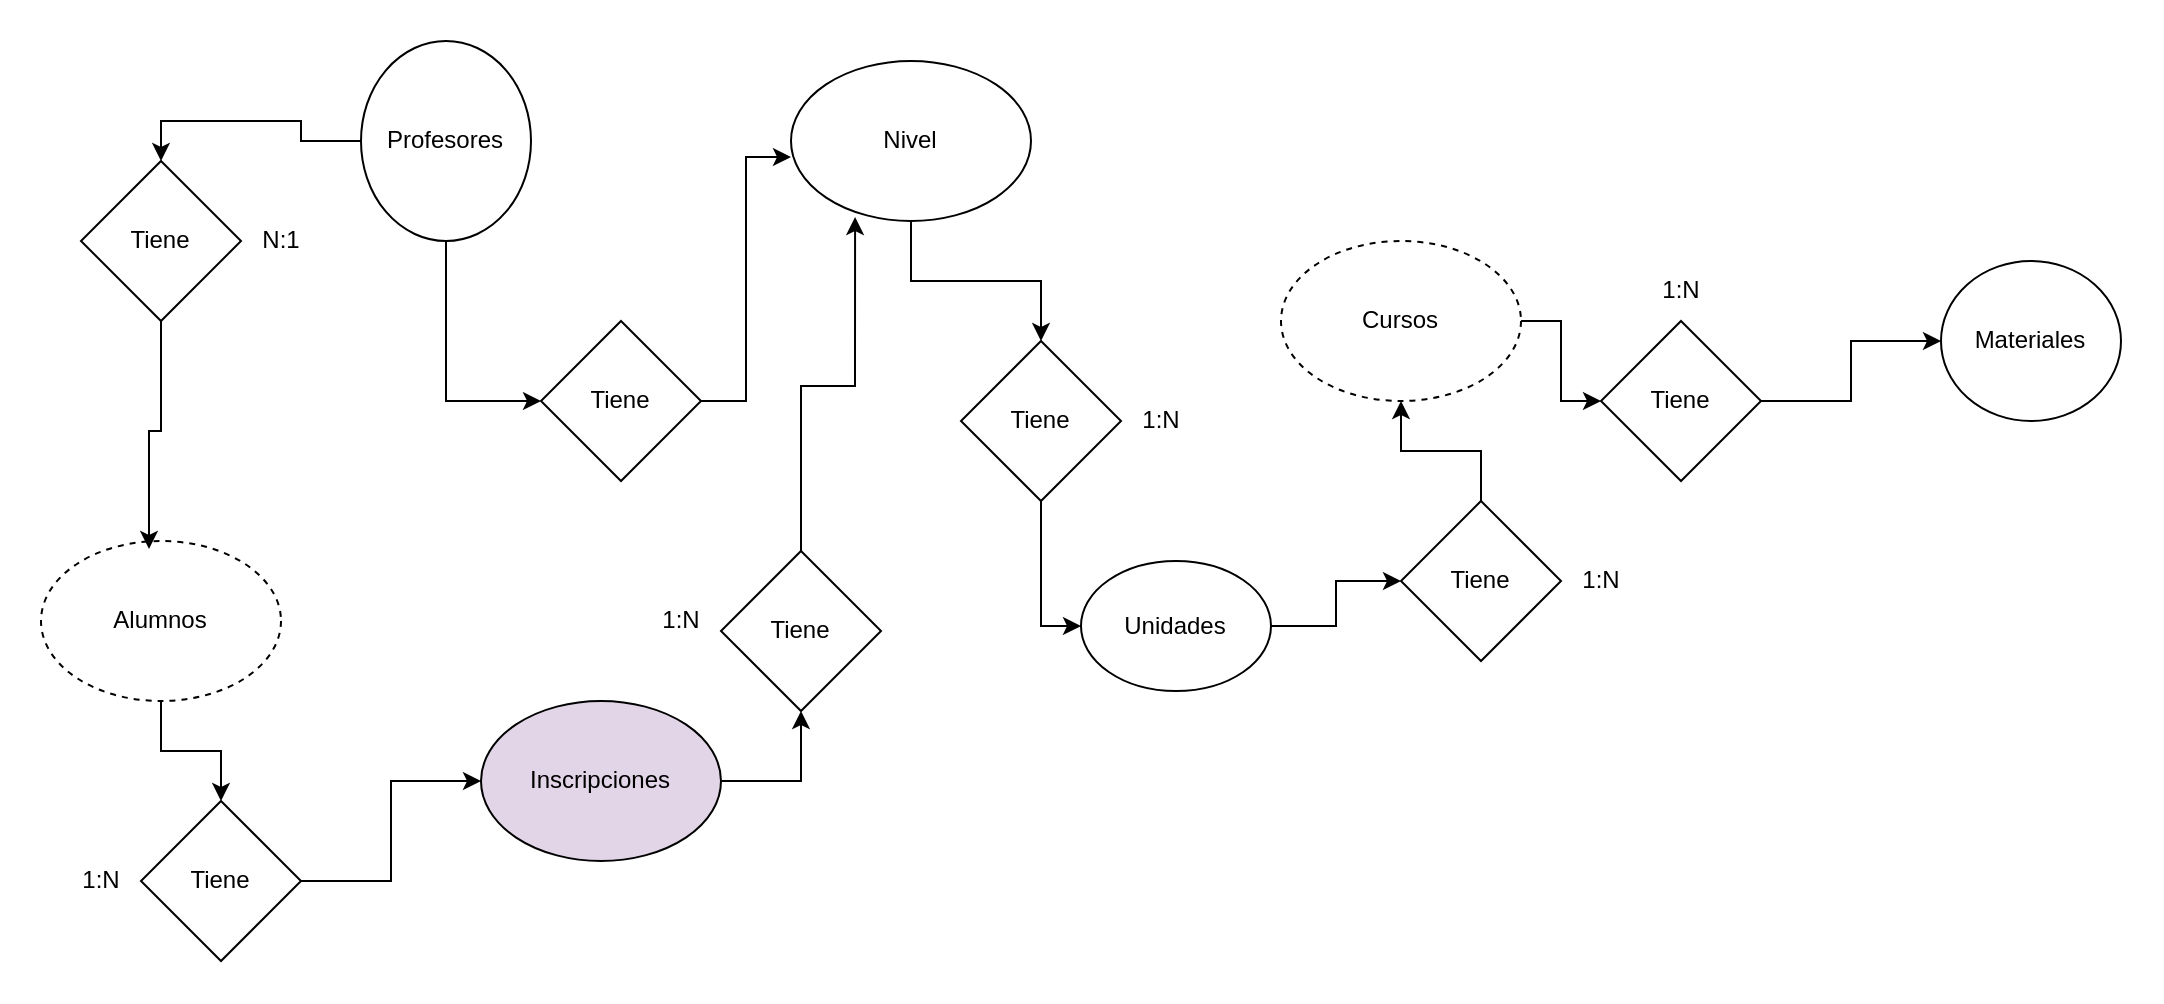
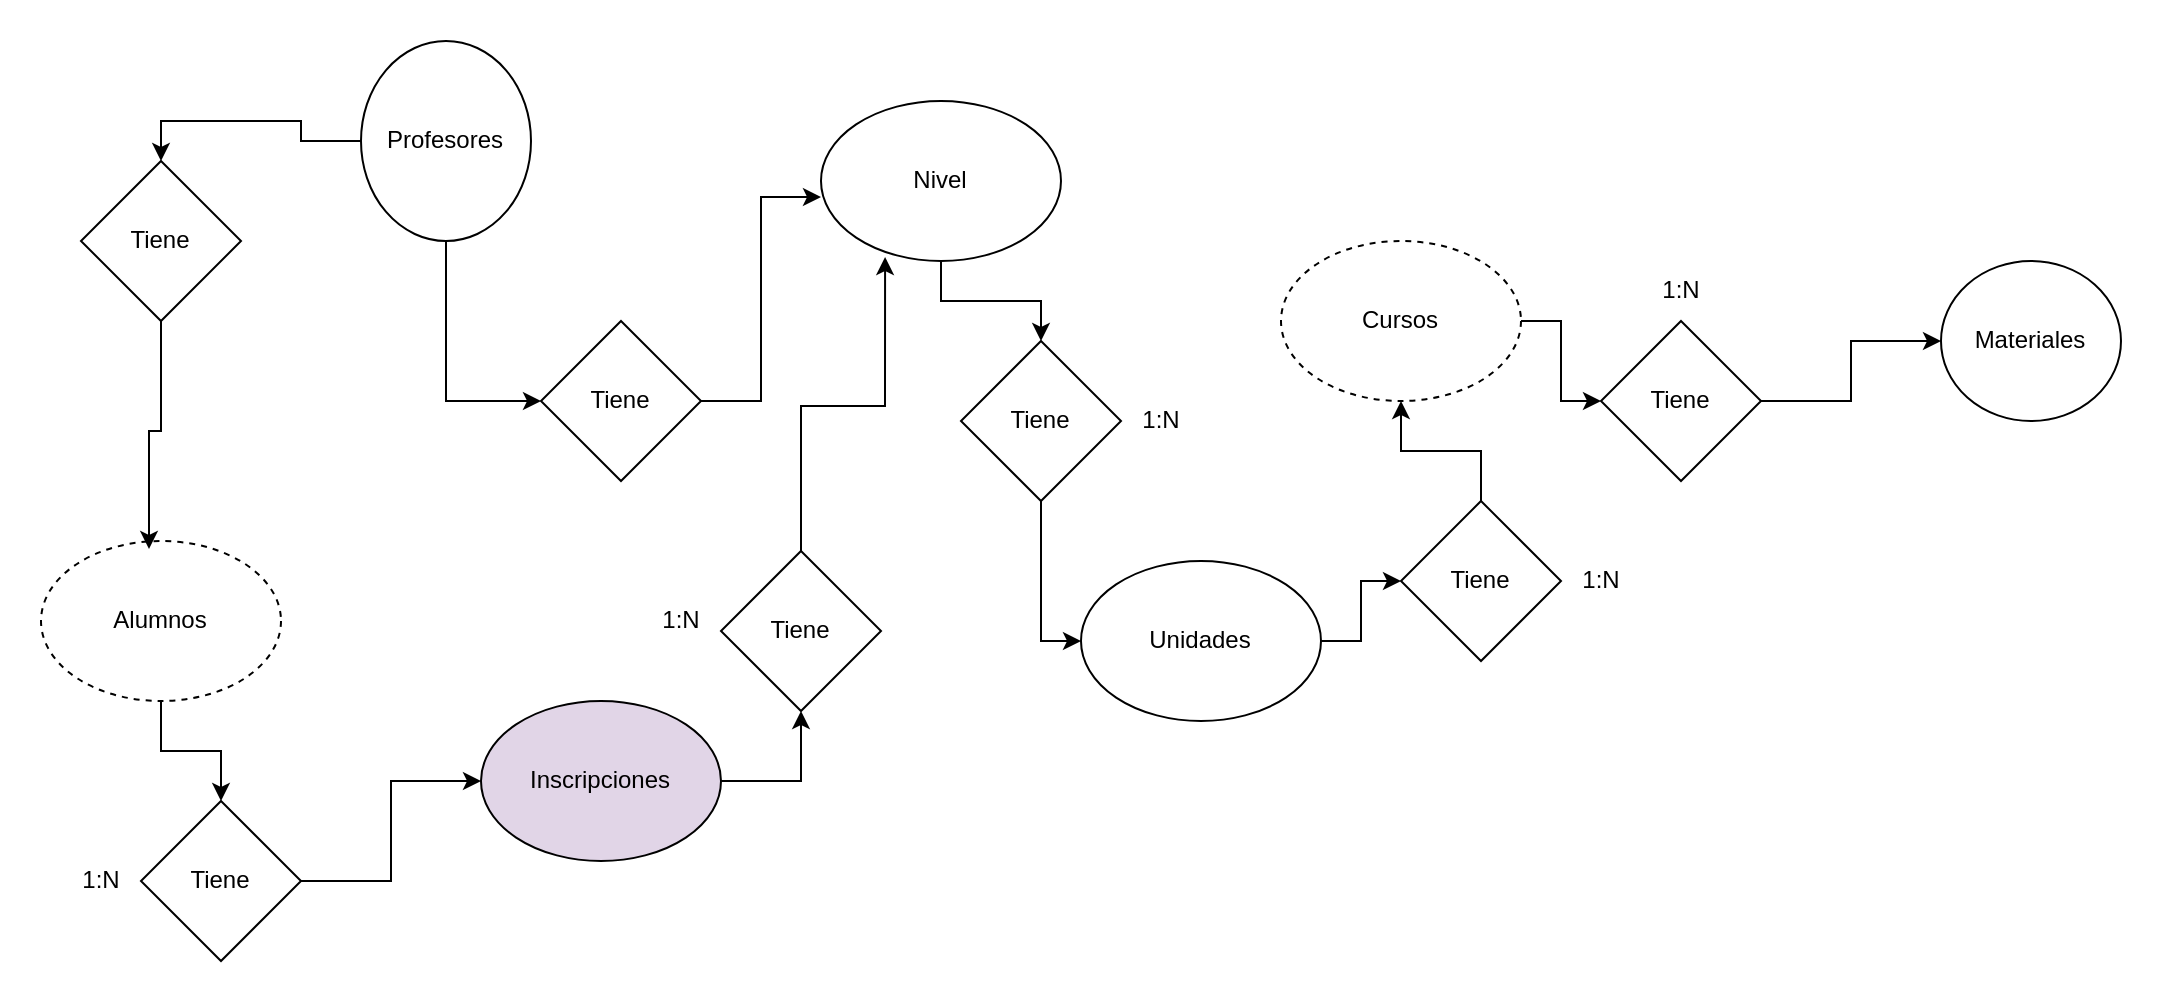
- <mxCell id="8" value="Nivel" style="ellipse;whiteSpace=wrap;html=1;" vertex="1" parent="1"><mxGeometry x="395" y="30" width="120" height="80" as="geometry" /></mxCell>
+ <mxCell id="8" value="Nivel" style="ellipse;whiteSpace=wrap;html=1;" vertex="1" parent="1"><mxGeometry x="410" y="50" width="120" height="80" as="geometry" /></mxCell>
- <mxCell id="27" value="N:1" style="text;html=1;align=center;verticalAlign=middle;resizable=0;points=[];autosize=1;strokeColor=none;fillColor=none;" vertex="1" parent="1"><mxGeometry x="120" y="105" width="40" height="30" as="geometry" /></mxCell>
- <mxCell id="10" value="Unidades" style="ellipse;whiteSpace=wrap;html=1;" vertex="1" parent="1"><mxGeometry x="540" y="280" width="95" height="65" as="geometry" /></mxCell>
+ <mxCell id="10" value="Unidades" style="ellipse;whiteSpace=wrap;html=1;" vertex="1" parent="1"><mxGeometry x="540" y="280" width="120" height="80" as="geometry" /></mxCell>
